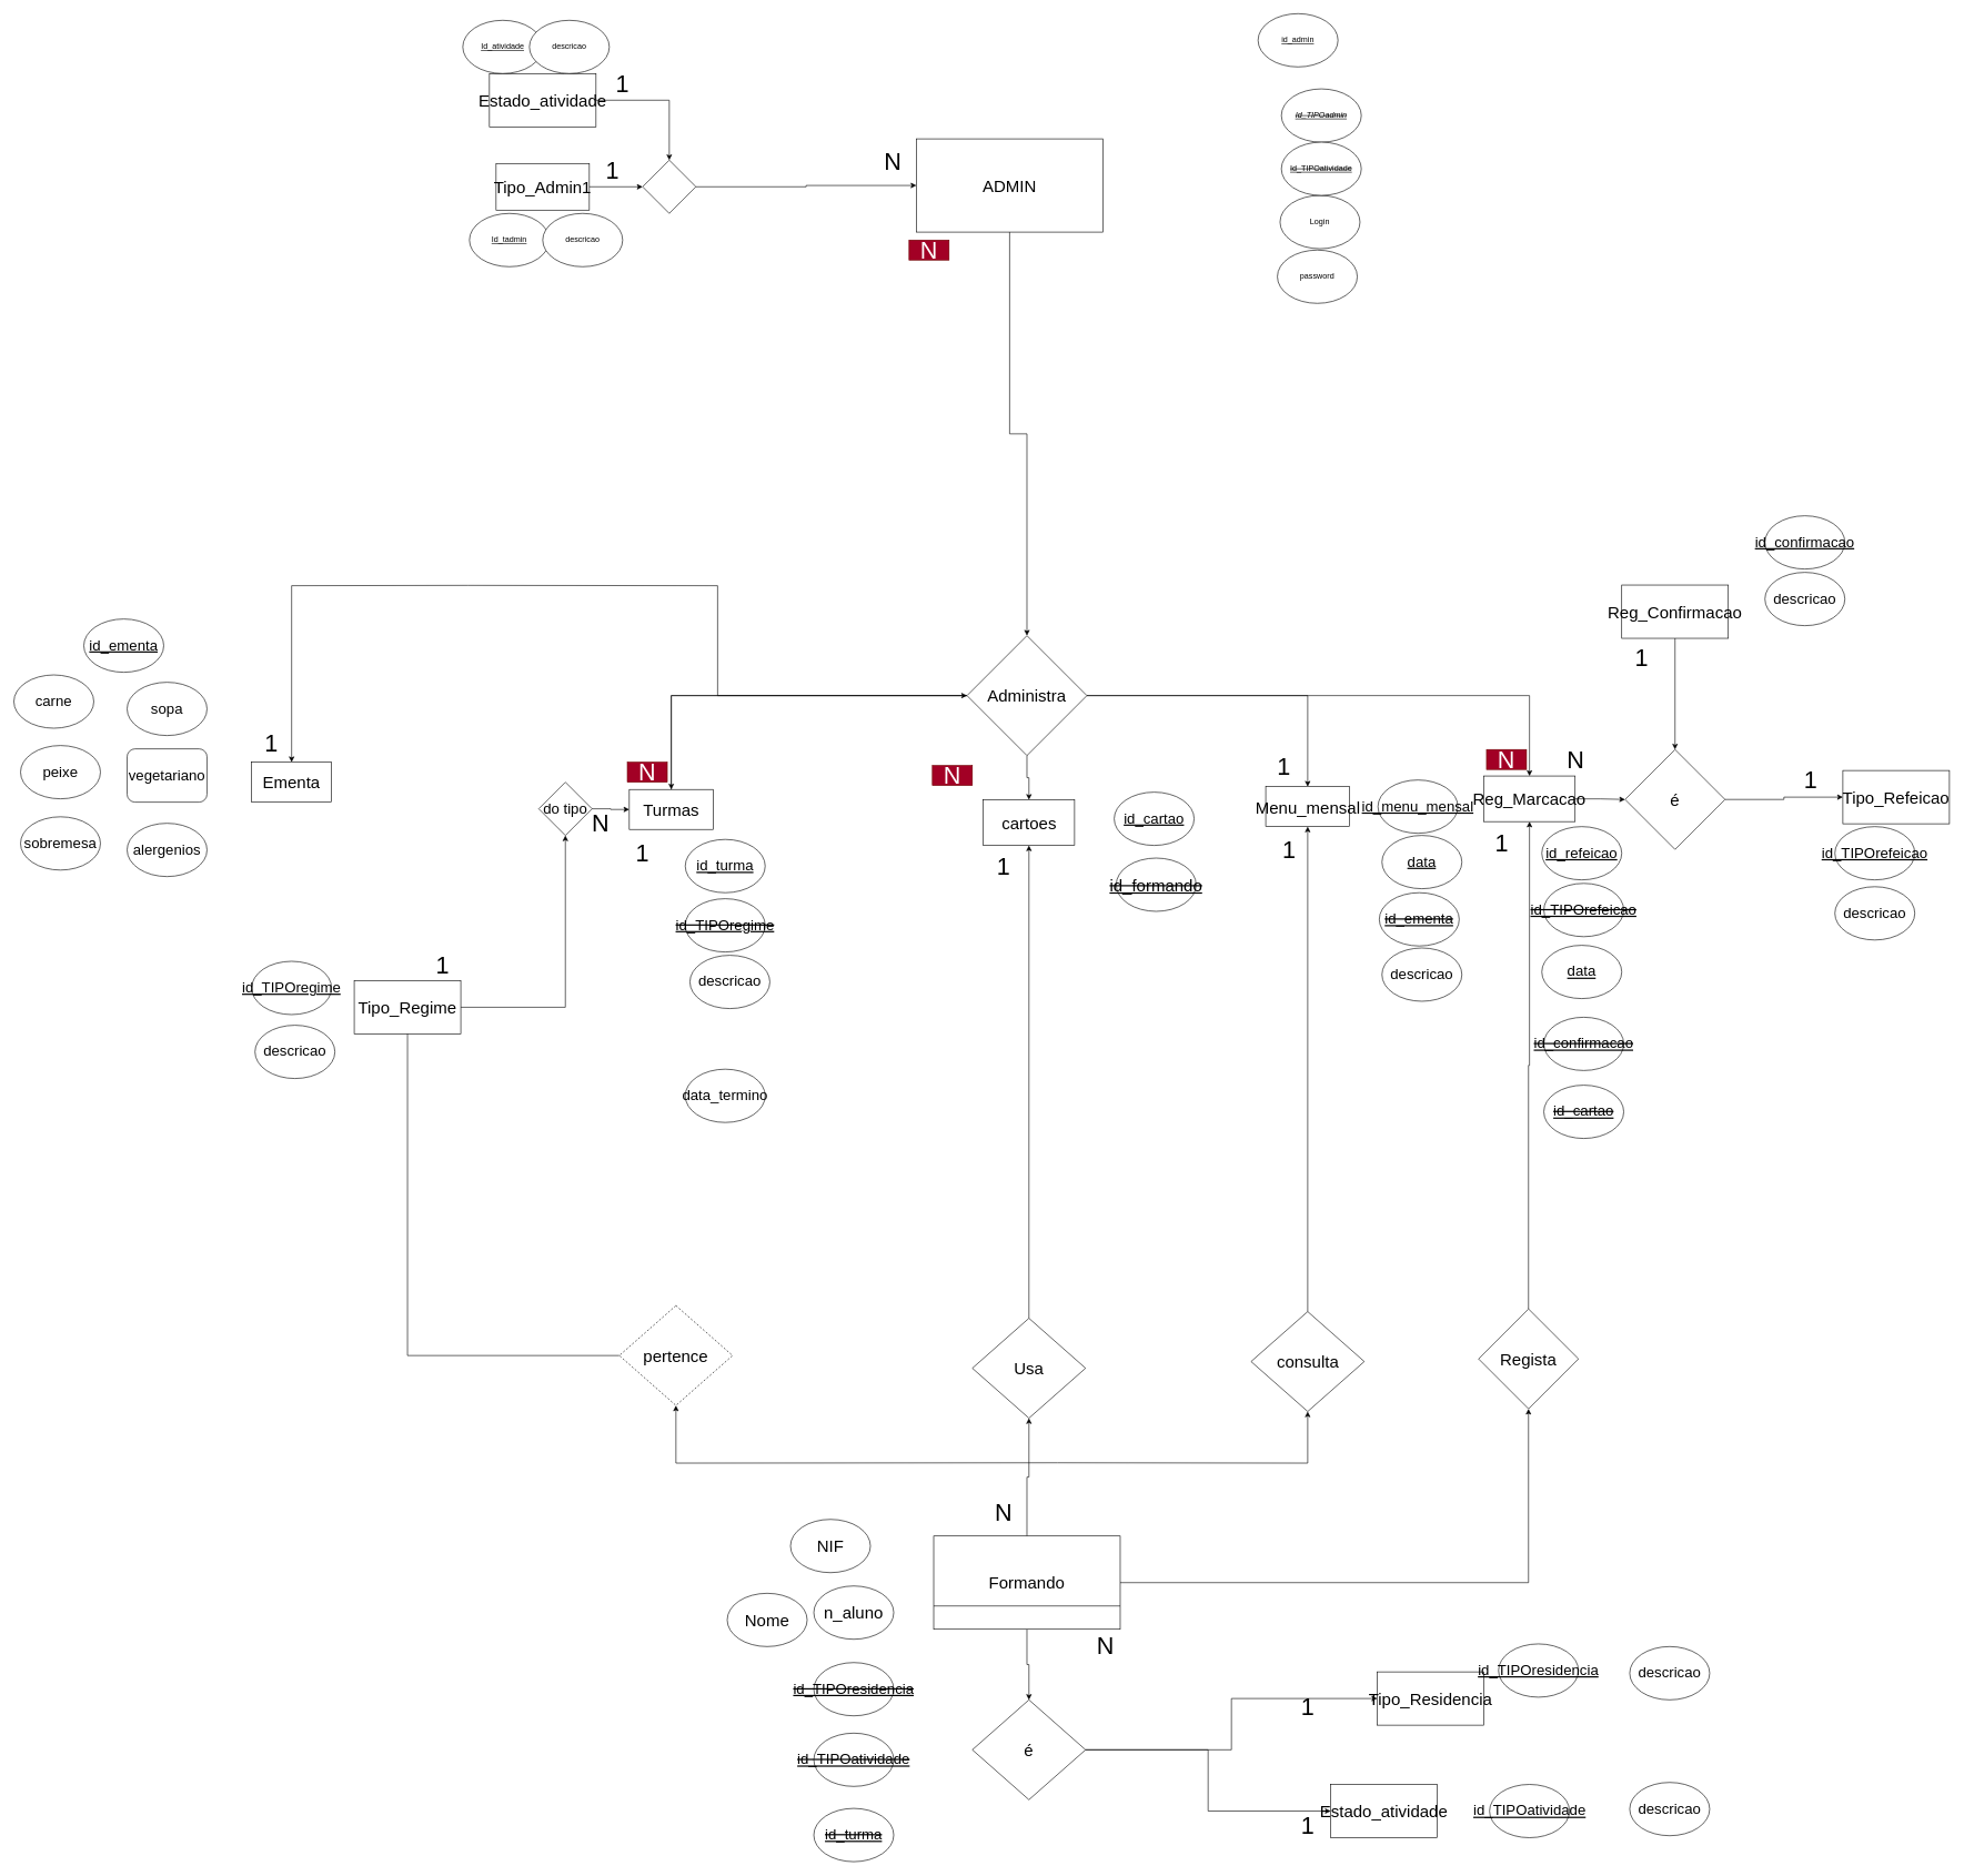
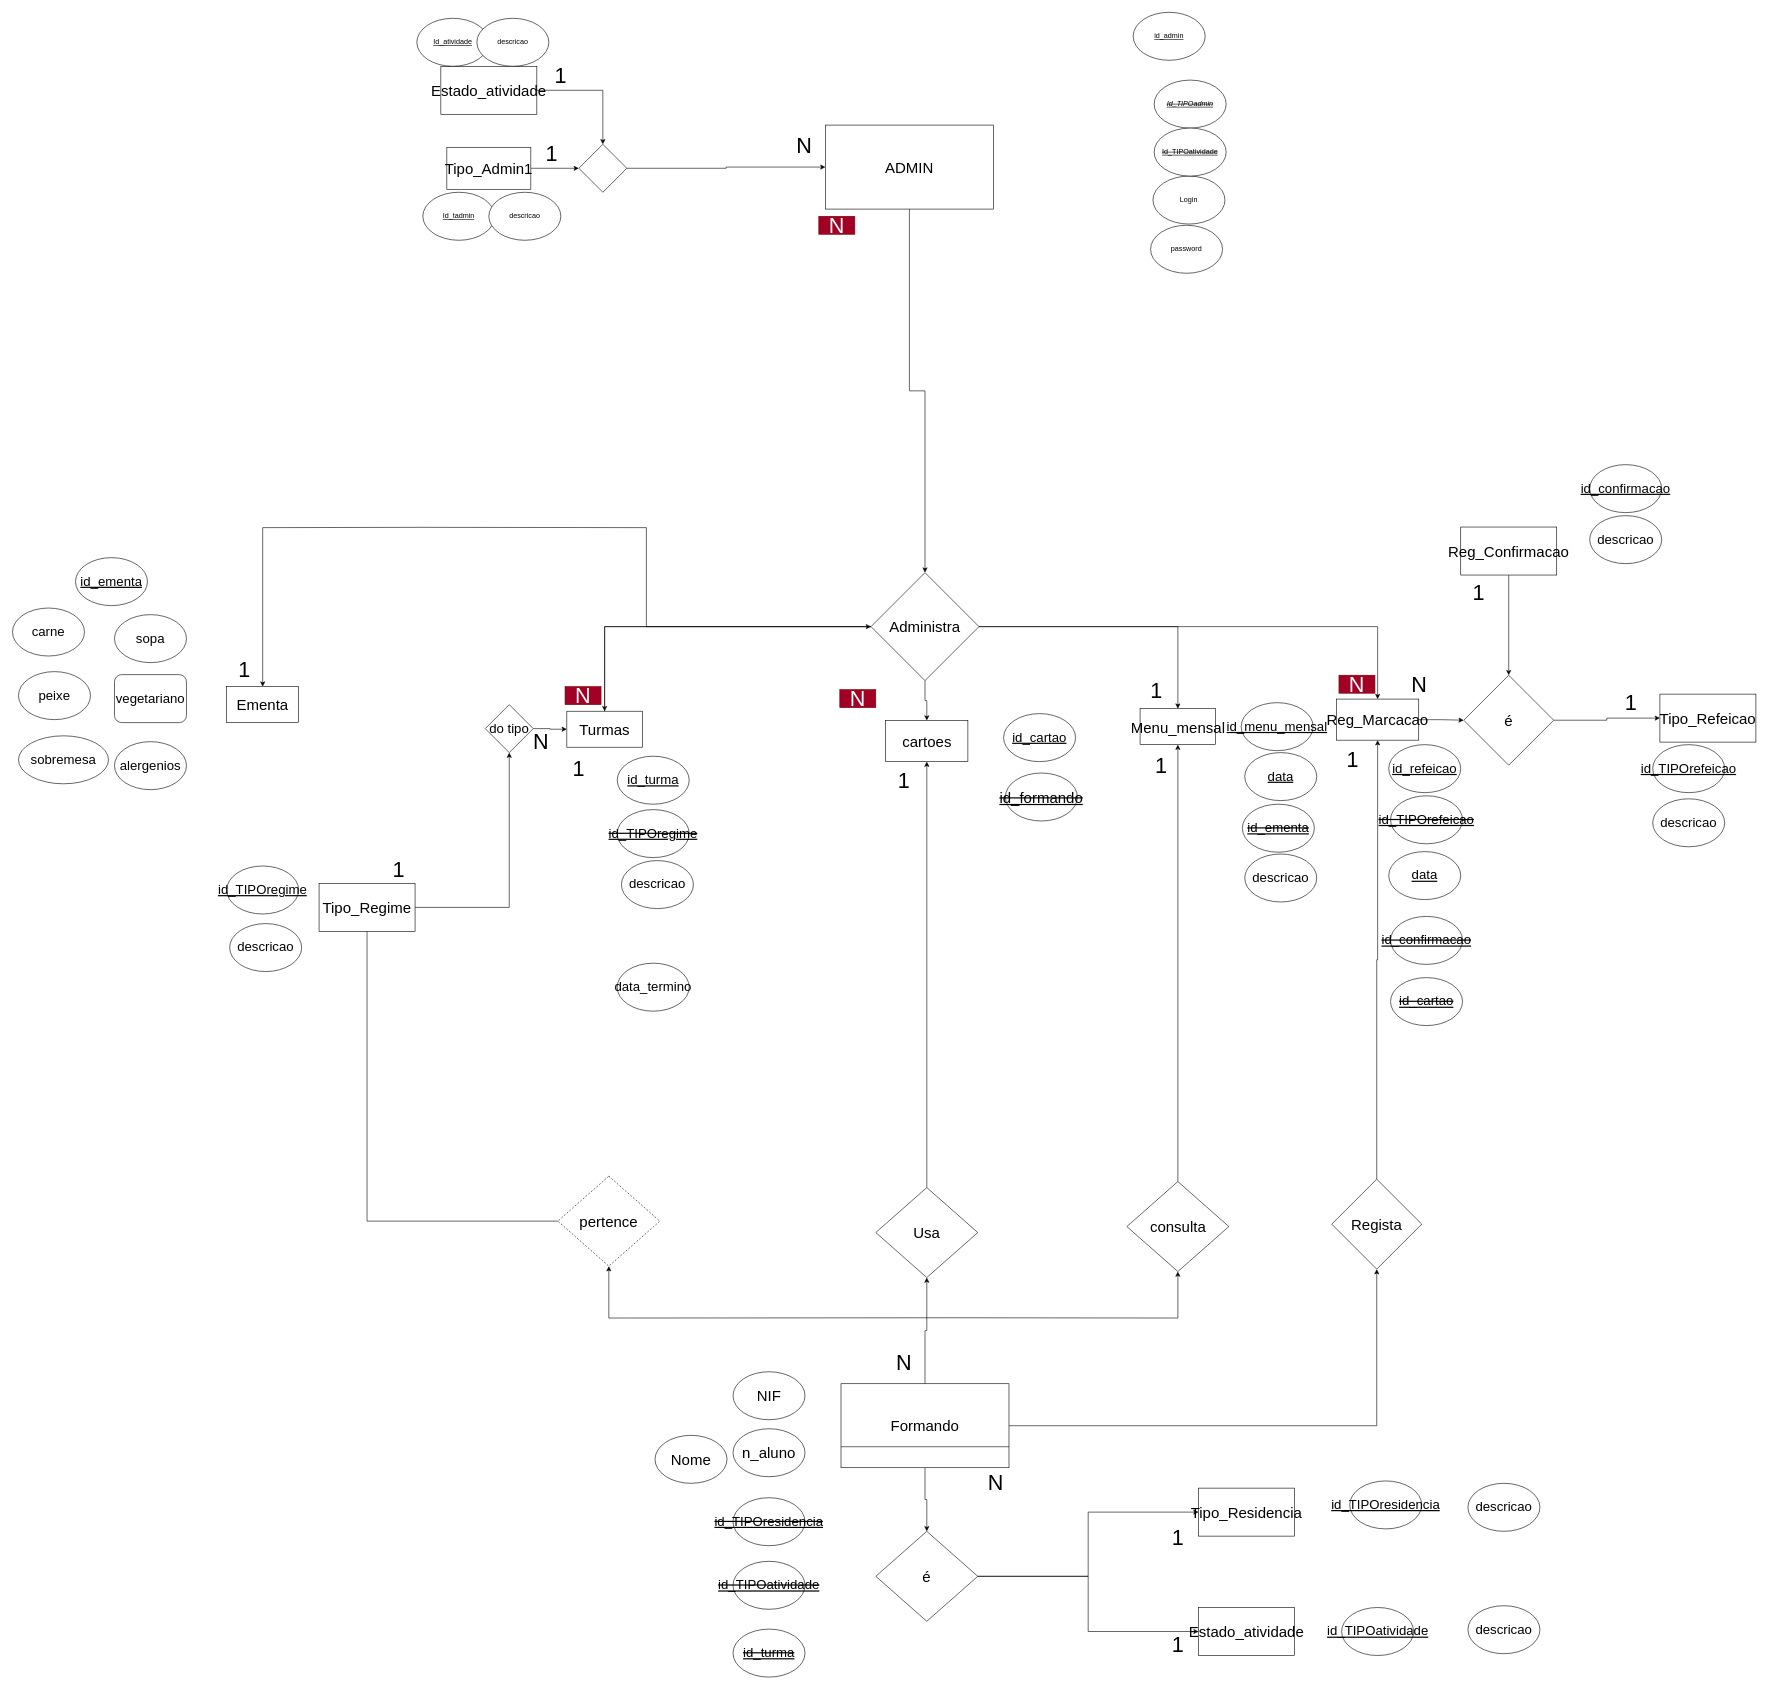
- <mxCell id="79" value="sobremesa" style="ellipse;whiteSpace=wrap;html=1;fontSize=22;" parent="1" vertex="1"><mxGeometry x="30" y="1226" width="120" height="80" as="geometry" /></mxCell>
+ <mxCell id="79" value="sobremesa" style="ellipse;whiteSpace=wrap;html=1;fontSize=22;" parent="1" vertex="1"><mxGeometry x="30" y="1226" width="150" height="80" as="geometry" /></mxCell>
- <mxCell id="8" value="NIF" style="ellipse;whiteSpace=wrap;html=1;fontSize=25;" parent="1" vertex="1"><mxGeometry x="1186" y="2281" width="120" height="80" as="geometry" /></mxCell>
+ <mxCell id="8" value="NIF" style="ellipse;whiteSpace=wrap;html=1;fontSize=25;" parent="1" vertex="1"><mxGeometry x="1221" y="2286" width="120" height="80" as="geometry" /></mxCell>
- <mxCell id="29" value="&lt;span style=&quot;font-size: 25px;&quot;&gt;Tipo_Residencia&lt;br&gt;&lt;/span&gt;" style="rounded=0;whiteSpace=wrap;html=1;" parent="1" vertex="1"><mxGeometry x="2067" y="2510" width="160" height="80" as="geometry" /></mxCell>
+ <mxCell id="29" value="&lt;span style=&quot;font-size: 25px;&quot;&gt;Tipo_Residencia&lt;br&gt;&lt;/span&gt;" style="rounded=0;whiteSpace=wrap;html=1;" parent="1" vertex="1"><mxGeometry x="1997" y="2480" width="160" height="80" as="geometry" /></mxCell>
